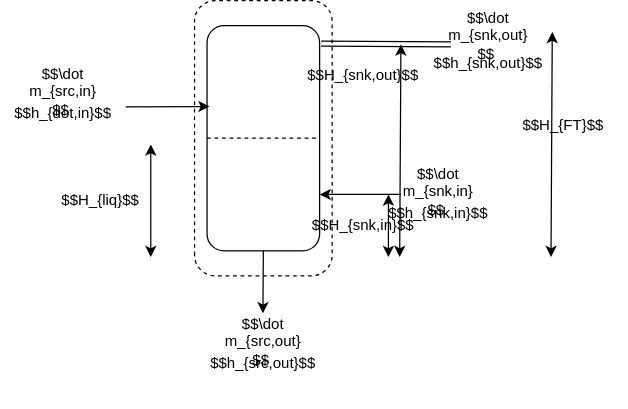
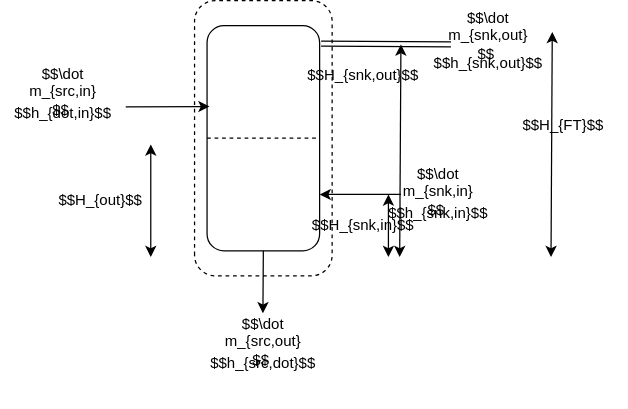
- <mxCell id="22" value="$$H_{liq}$$" style="text;html=1;align=center;verticalAlign=middle;whiteSpace=wrap;rounded=0;" vertex="1" parent="1"><mxGeometry x="50" y="140" width="60" height="30" as="geometry" /></mxCell>
+ <mxCell id="22" value="$$H_{out}$$" style="text;html=1;align=center;verticalAlign=middle;whiteSpace=wrap;rounded=0;" vertex="1" parent="1"><mxGeometry x="50" y="140" width="60" height="30" as="geometry" /></mxCell>
- <mxCell id="14" value="$$h_{src,out}$$" style="text;html=1;align=center;verticalAlign=middle;whiteSpace=wrap;rounded=0;" vertex="1" parent="1"><mxGeometry x="180" y="270" width="60" height="30" as="geometry" /></mxCell>
+ <mxCell id="14" value="$$h_{src,dot}$$" style="text;html=1;align=center;verticalAlign=middle;whiteSpace=wrap;rounded=0;" vertex="1" parent="1"><mxGeometry x="180" y="270" width="60" height="30" as="geometry" /></mxCell>
